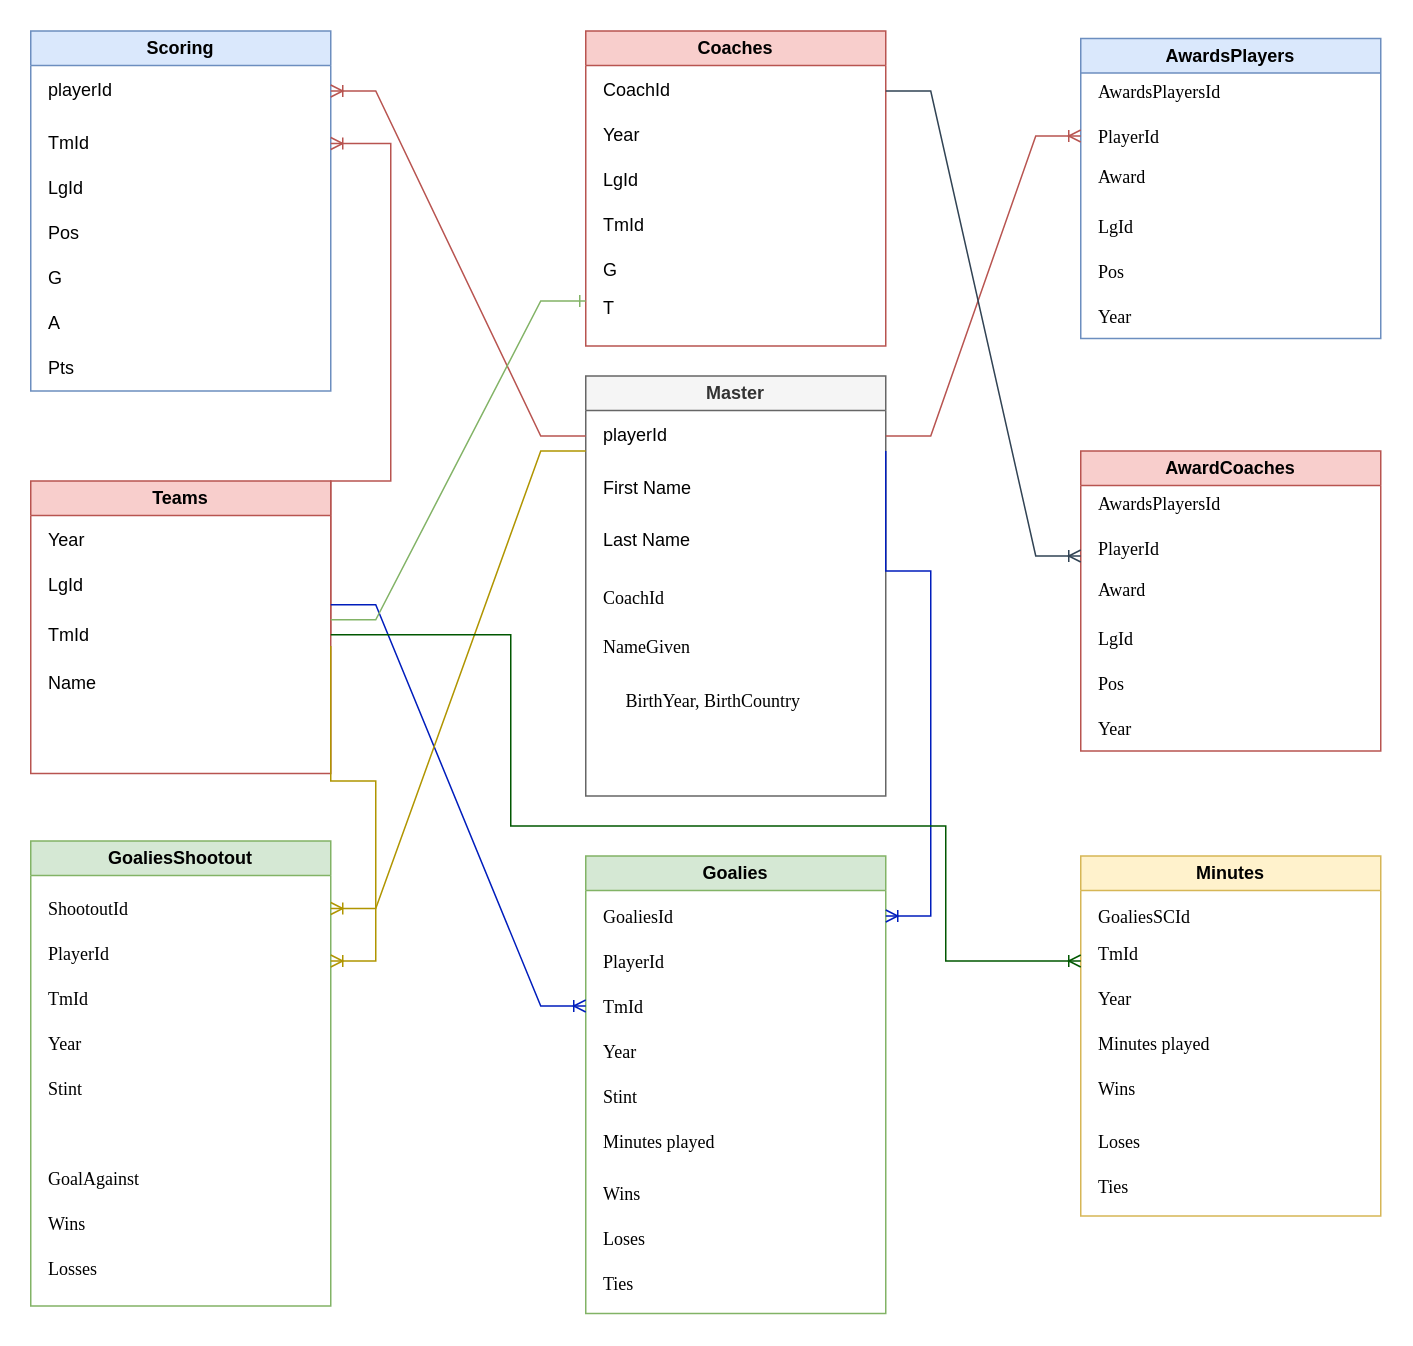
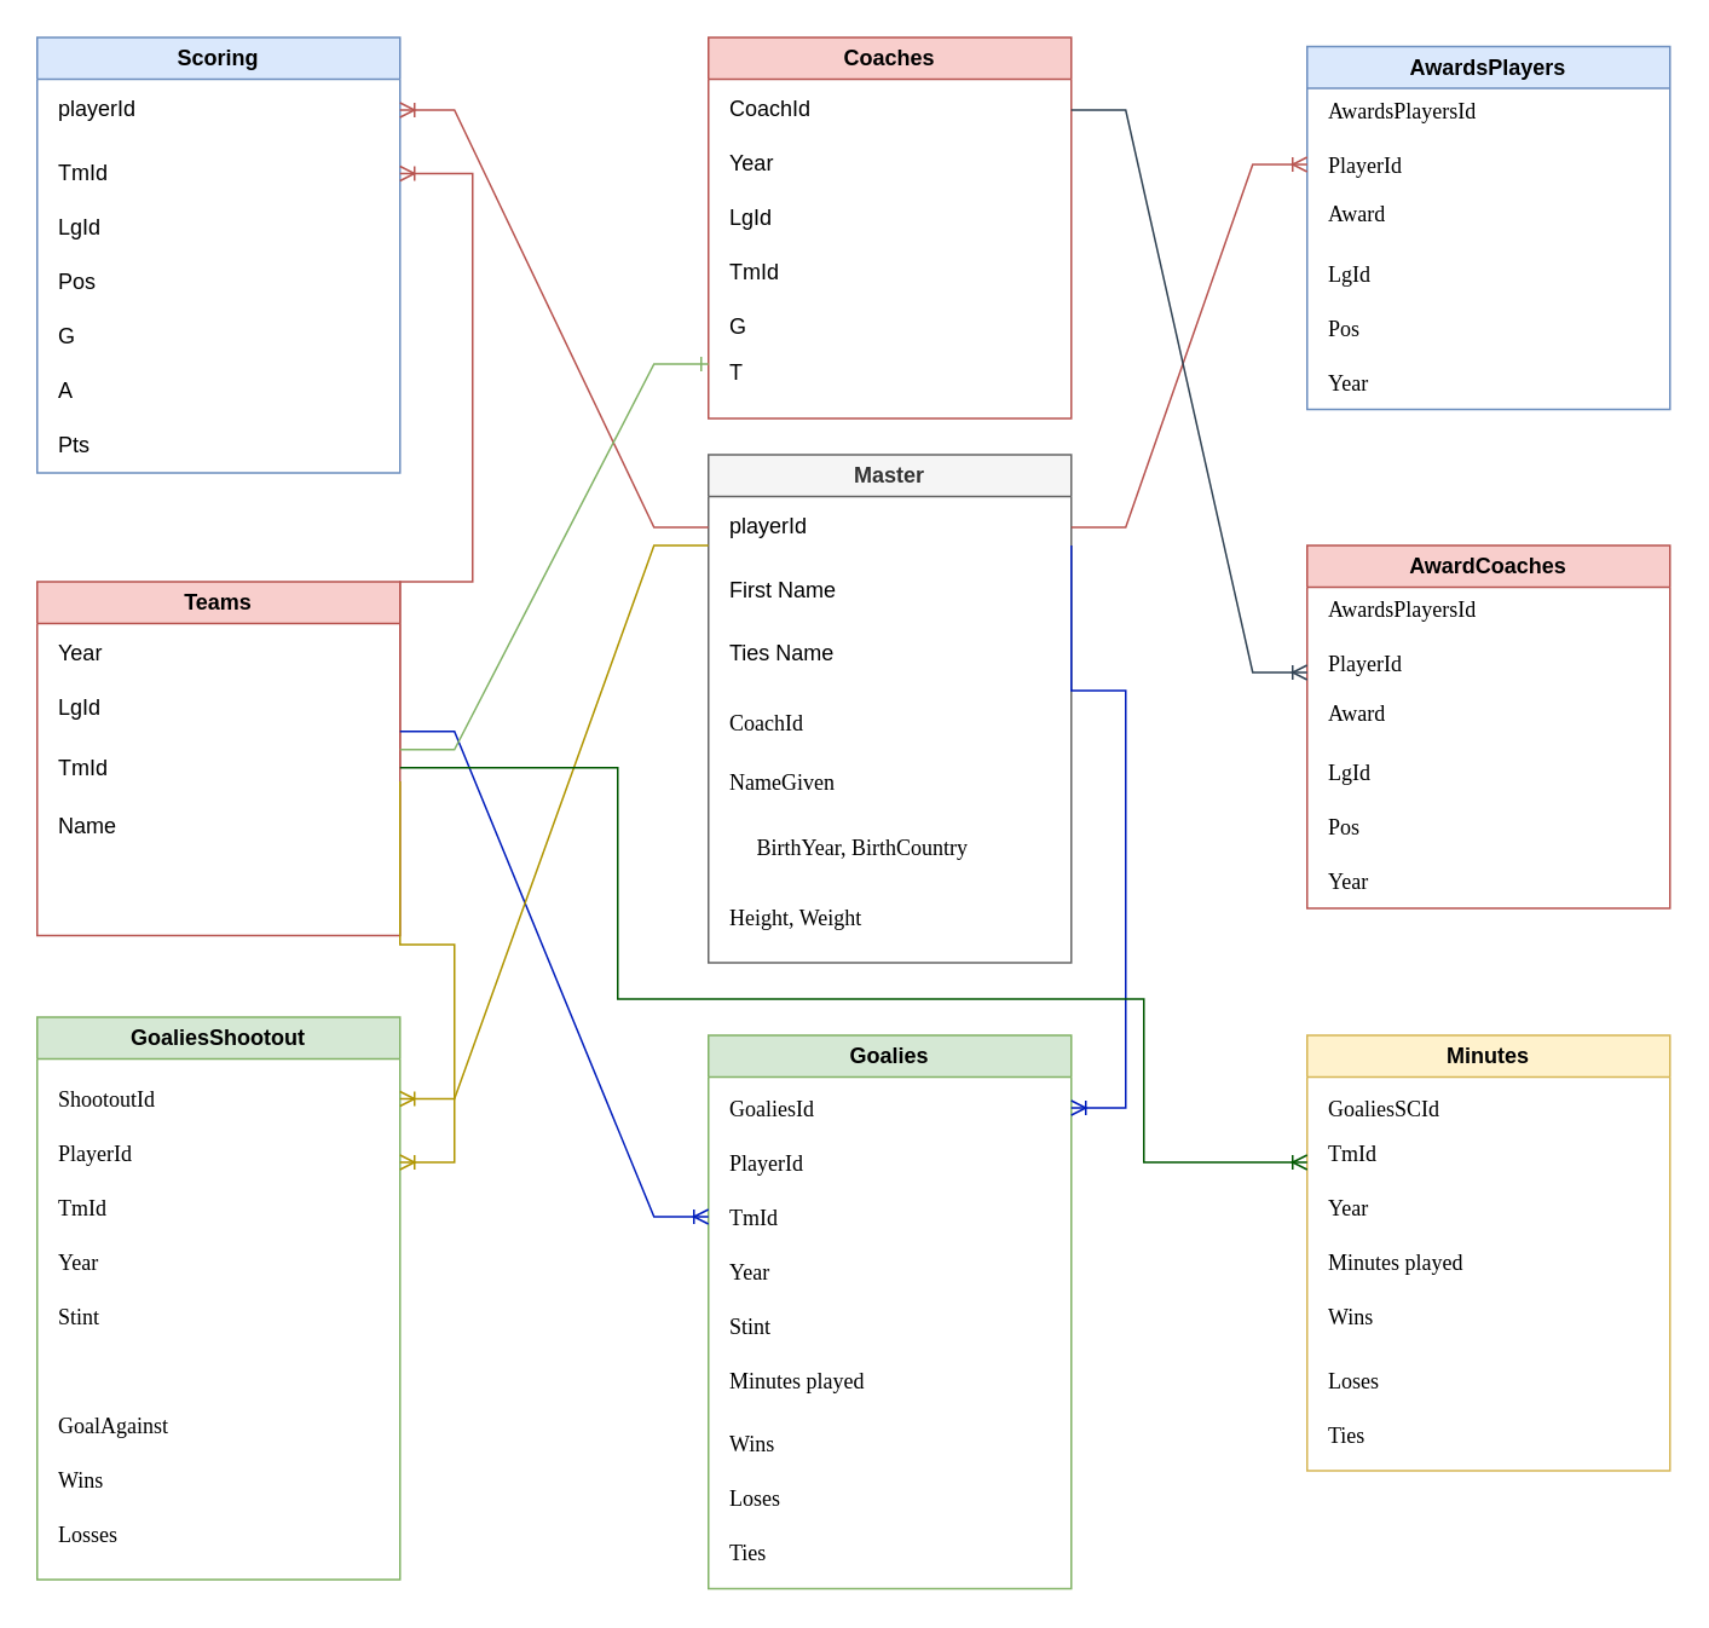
- <mxCell id="19" value="Last Name" style="text;html=1;strokeColor=none;fillColor=none;align=left;verticalAlign=middle;whiteSpace=wrap;rounded=0;spacingLeft=10;" parent="16" vertex="1"><mxGeometry y="90" width="200" height="40" as="geometry" /></mxCell>
+ <mxCell id="19" value="Ties Name" style="text;html=1;strokeColor=none;fillColor=none;align=left;verticalAlign=middle;whiteSpace=wrap;rounded=0;spacingLeft=10;" parent="16" vertex="1"><mxGeometry y="90" width="200" height="40" as="geometry" /></mxCell>
+ <mxCell id="22" value="Height, Weight" style="text;strokeColor=none;fillColor=none;align=left;verticalAlign=middle;rounded=0;spacingLeft=10;fontFamily=Georgia;" vertex="1" parent="16"><mxGeometry y="240" width="150" height="30" as="geometry" /></mxCell>
